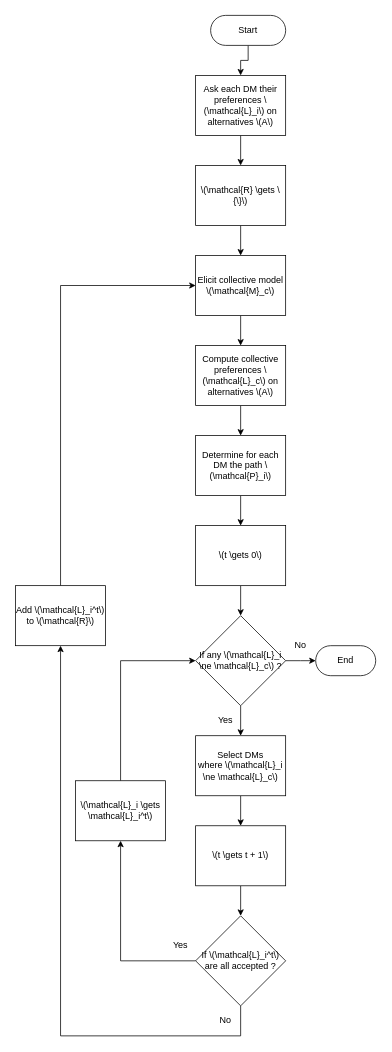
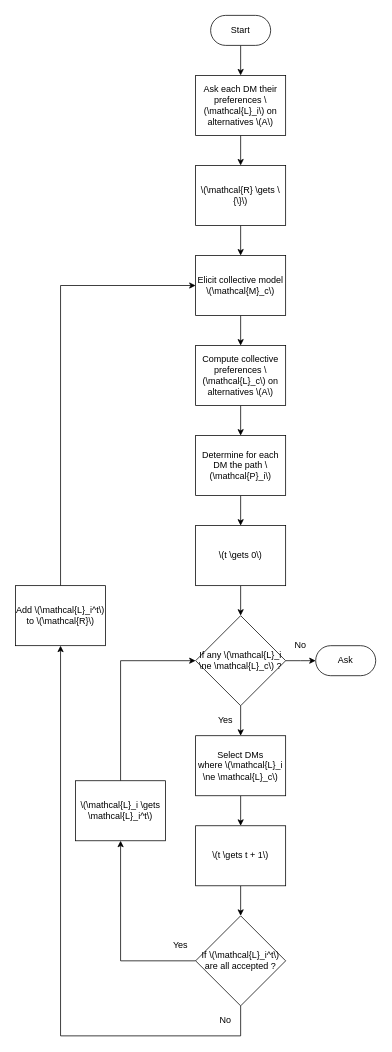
- <mxCell id="3" value="Start" style="html=1;dashed=0;whiteSpace=wrap;shape=mxgraph.dfd.start" parent="1" vertex="1"><mxGeometry x="280" y="20" width="100" height="40" as="geometry" /></mxCell>
+ <mxCell id="3" value="Start" style="html=1;dashed=0;whiteSpace=wrap;shape=mxgraph.dfd.start" parent="1" vertex="1"><mxGeometry x="280" y="20" width="80" height="40" as="geometry" /></mxCell>
- <mxCell id="20" value="End" style="html=1;dashed=0;whiteSpace=wrap;shape=mxgraph.dfd.start" parent="1" vertex="1"><mxGeometry x="420" y="860" width="80" height="40" as="geometry" /></mxCell>
+ <mxCell id="20" value="Ask" style="html=1;dashed=0;whiteSpace=wrap;shape=mxgraph.dfd.start" parent="1" vertex="1"><mxGeometry x="420" y="860" width="80" height="40" as="geometry" /></mxCell>
